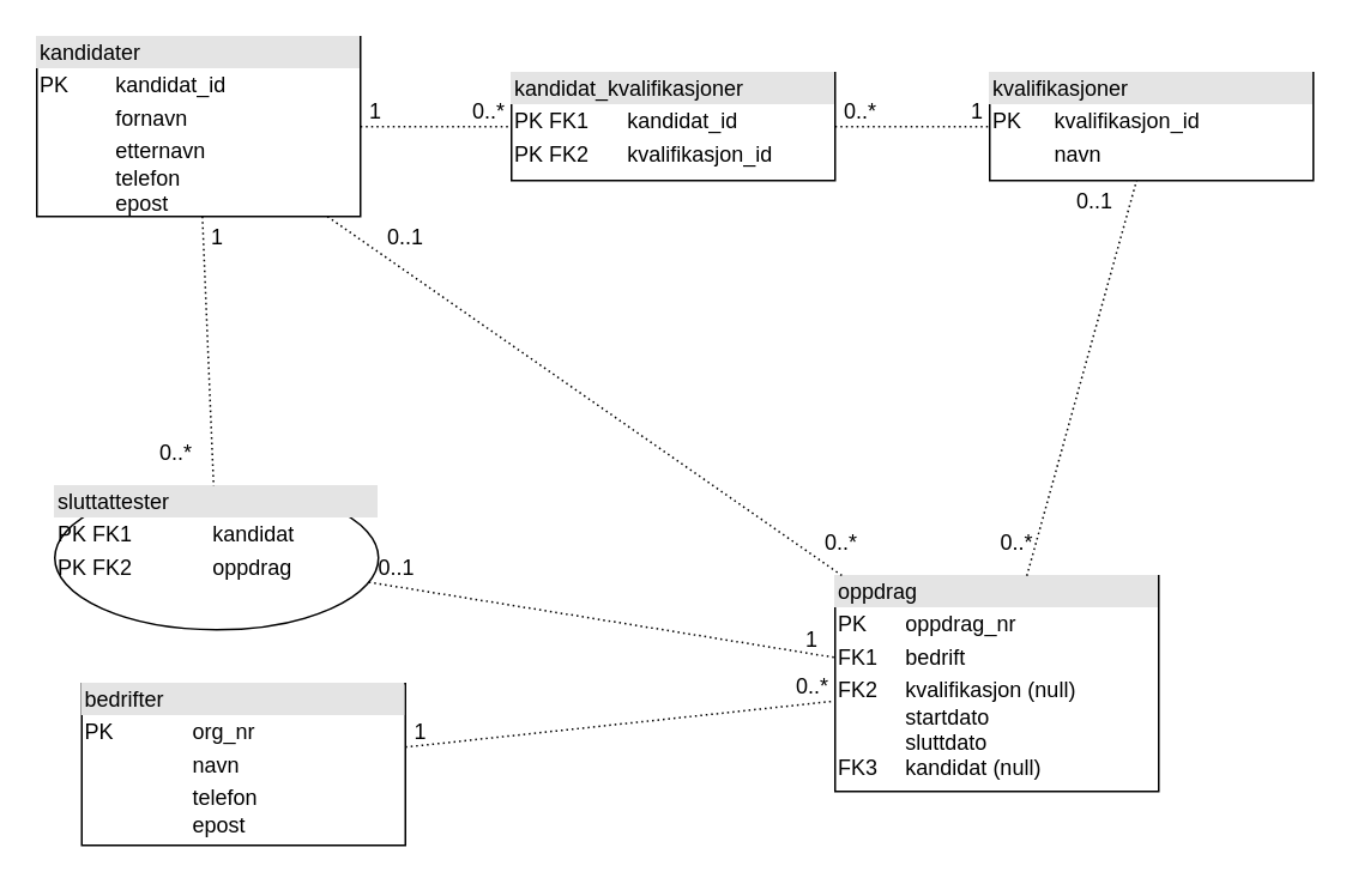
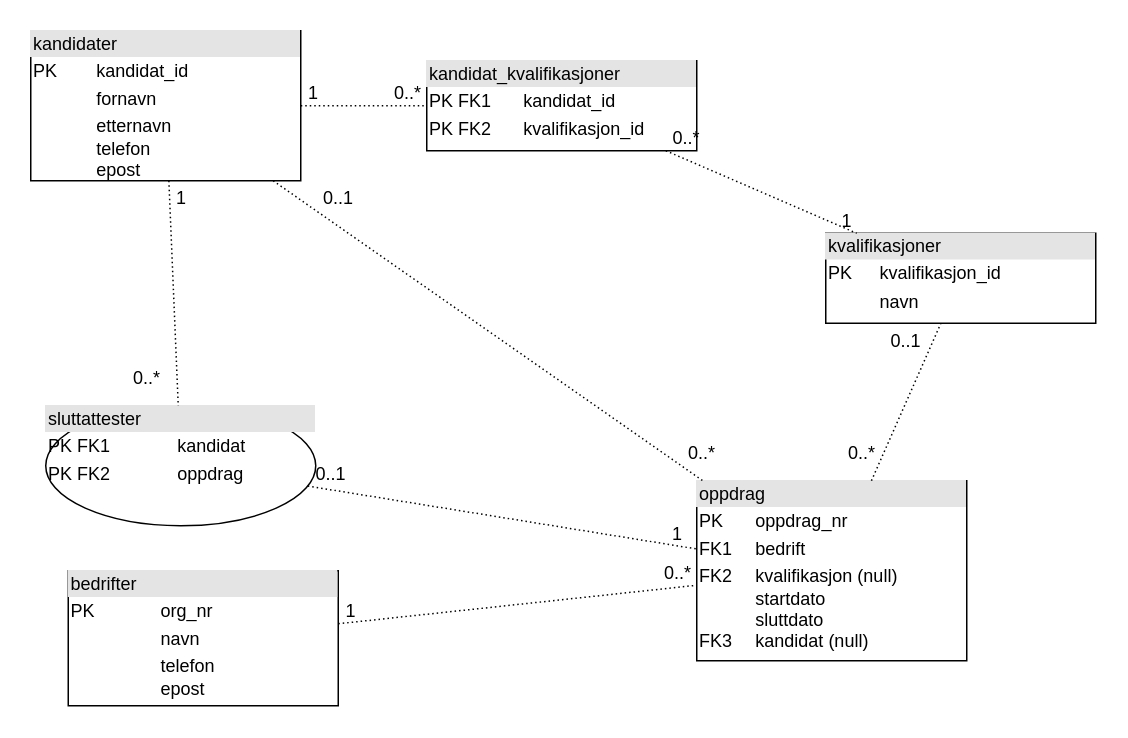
- <mxCell id="4" value="&lt;div style=&quot;box-sizing: border-box ; width: 100% ; background: #e4e4e4 ; padding: 2px&quot;&gt;kvalifikasjoner&lt;/div&gt;&lt;table style=&quot;width: 100% ; font-size: 1em&quot; cellpadding=&quot;2&quot; cellspacing=&quot;0&quot;&gt;&lt;tbody&gt;&lt;tr&gt;&lt;td&gt;PK&lt;/td&gt;&lt;td&gt;kvalifikasjon_id&lt;/td&gt;&lt;/tr&gt;&lt;tr&gt;&lt;td&gt;&lt;br&gt;&lt;/td&gt;&lt;td&gt;navn&lt;/td&gt;&lt;/tr&gt;&lt;tr&gt;&lt;td&gt;&lt;/td&gt;&lt;td&gt;&lt;br&gt;&lt;/td&gt;&lt;/tr&gt;&lt;/tbody&gt;&lt;/table&gt;" style="verticalAlign=top;align=left;overflow=fill;html=1;" vertex="1" parent="1"><mxGeometry x="550" y="40" width="180" height="60" as="geometry" /></mxCell>
+ <mxCell id="4" value="&lt;div style=&quot;box-sizing: border-box ; width: 100% ; background: #e4e4e4 ; padding: 2px&quot;&gt;kvalifikasjoner&lt;/div&gt;&lt;table style=&quot;width: 100% ; font-size: 1em&quot; cellpadding=&quot;2&quot; cellspacing=&quot;0&quot;&gt;&lt;tbody&gt;&lt;tr&gt;&lt;td&gt;PK&lt;/td&gt;&lt;td&gt;kvalifikasjon_id&lt;/td&gt;&lt;/tr&gt;&lt;tr&gt;&lt;td&gt;&lt;br&gt;&lt;/td&gt;&lt;td&gt;navn&lt;/td&gt;&lt;/tr&gt;&lt;tr&gt;&lt;td&gt;&lt;/td&gt;&lt;td&gt;&lt;br&gt;&lt;/td&gt;&lt;/tr&gt;&lt;/tbody&gt;&lt;/table&gt;" style="verticalAlign=top;align=left;overflow=fill;html=1;" vertex="1" parent="1"><mxGeometry x="550" y="155" width="180" height="60" as="geometry" /></mxCell>
